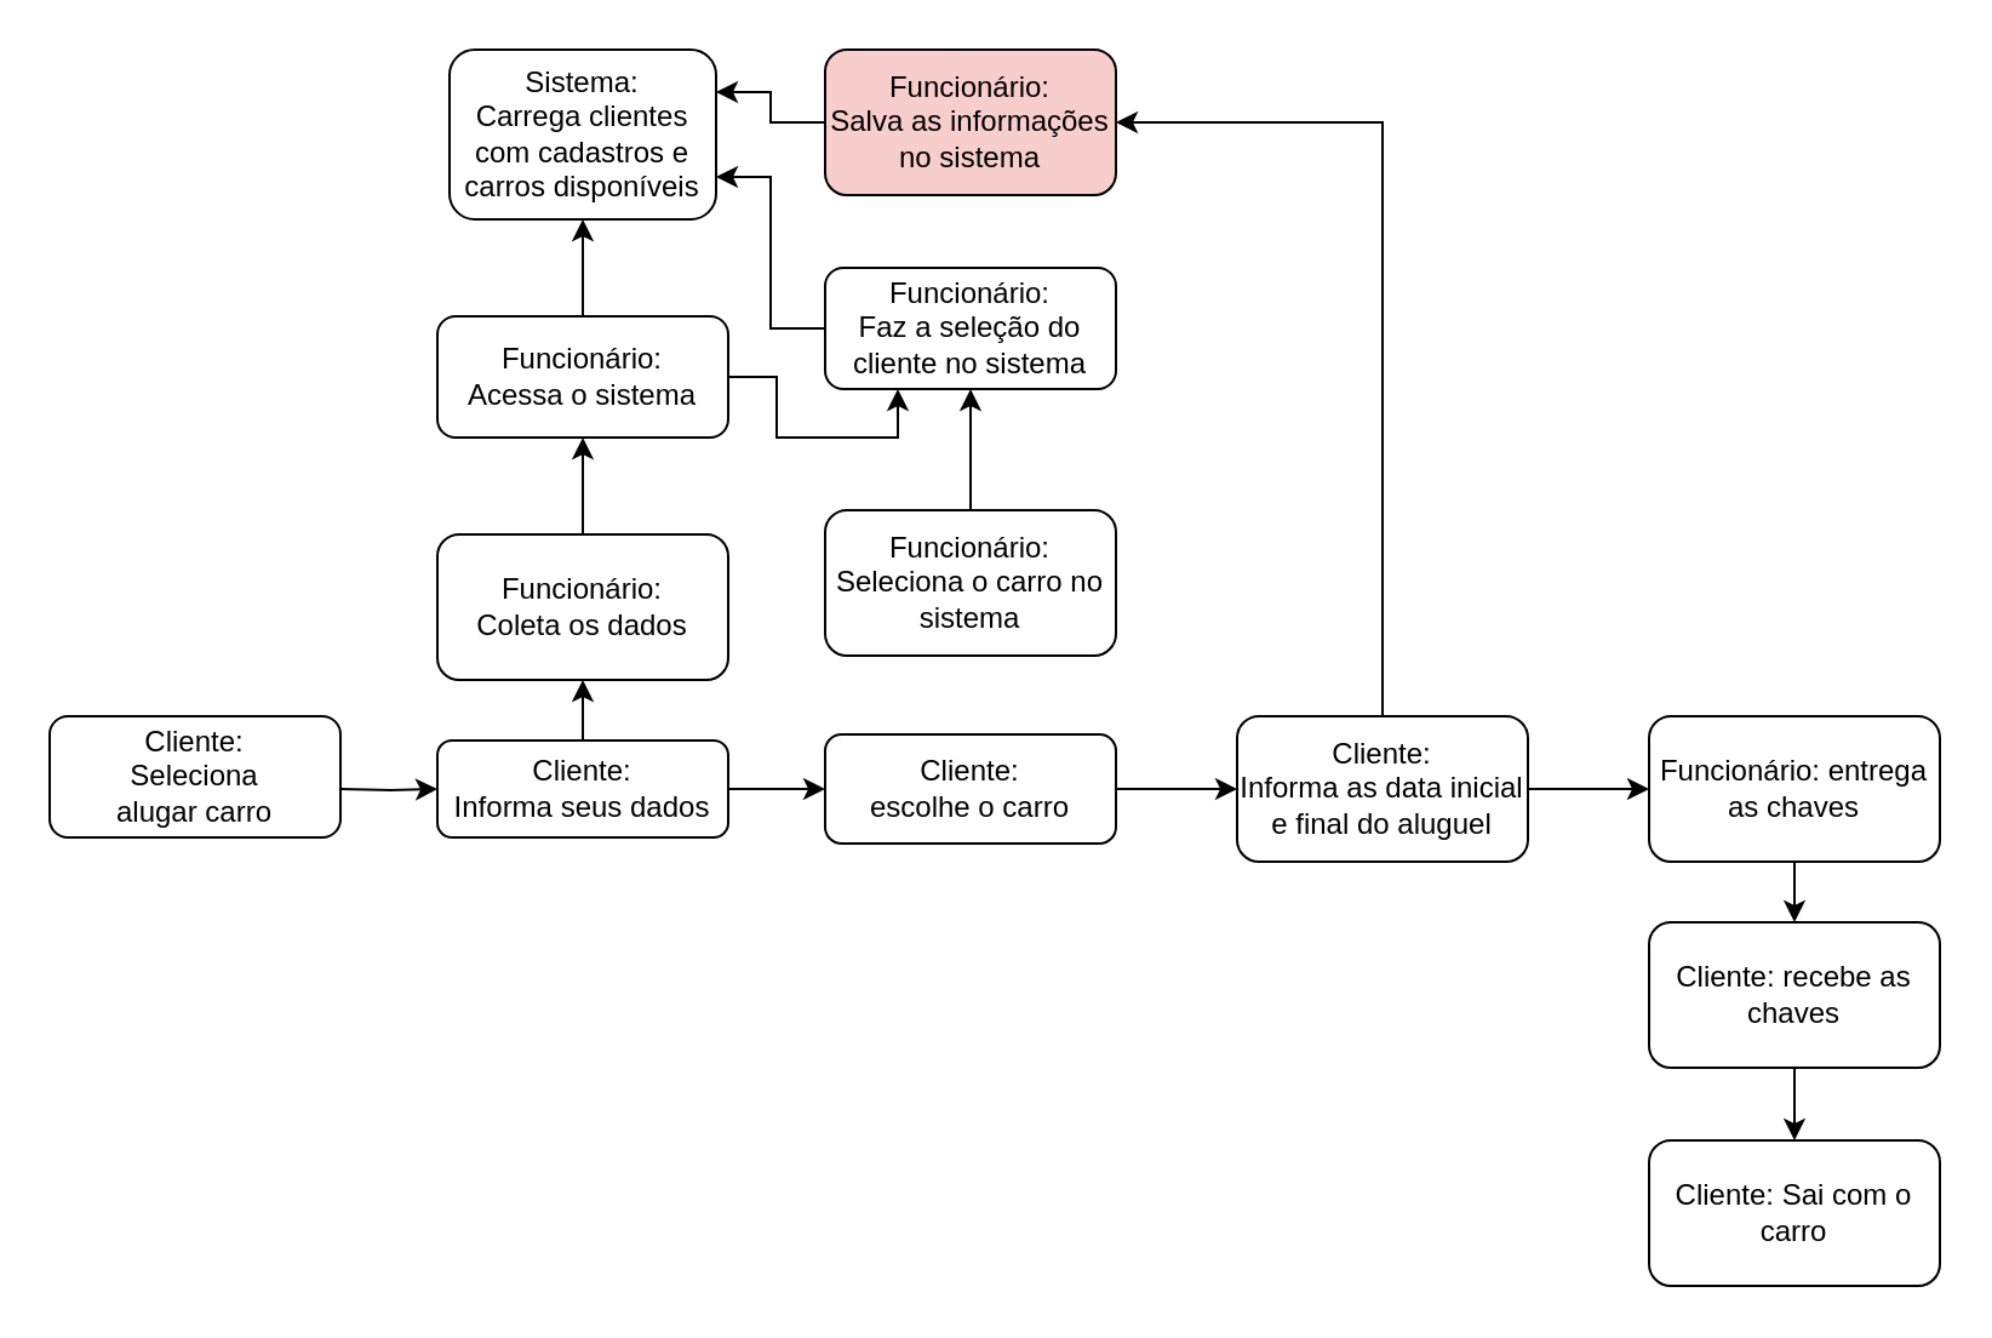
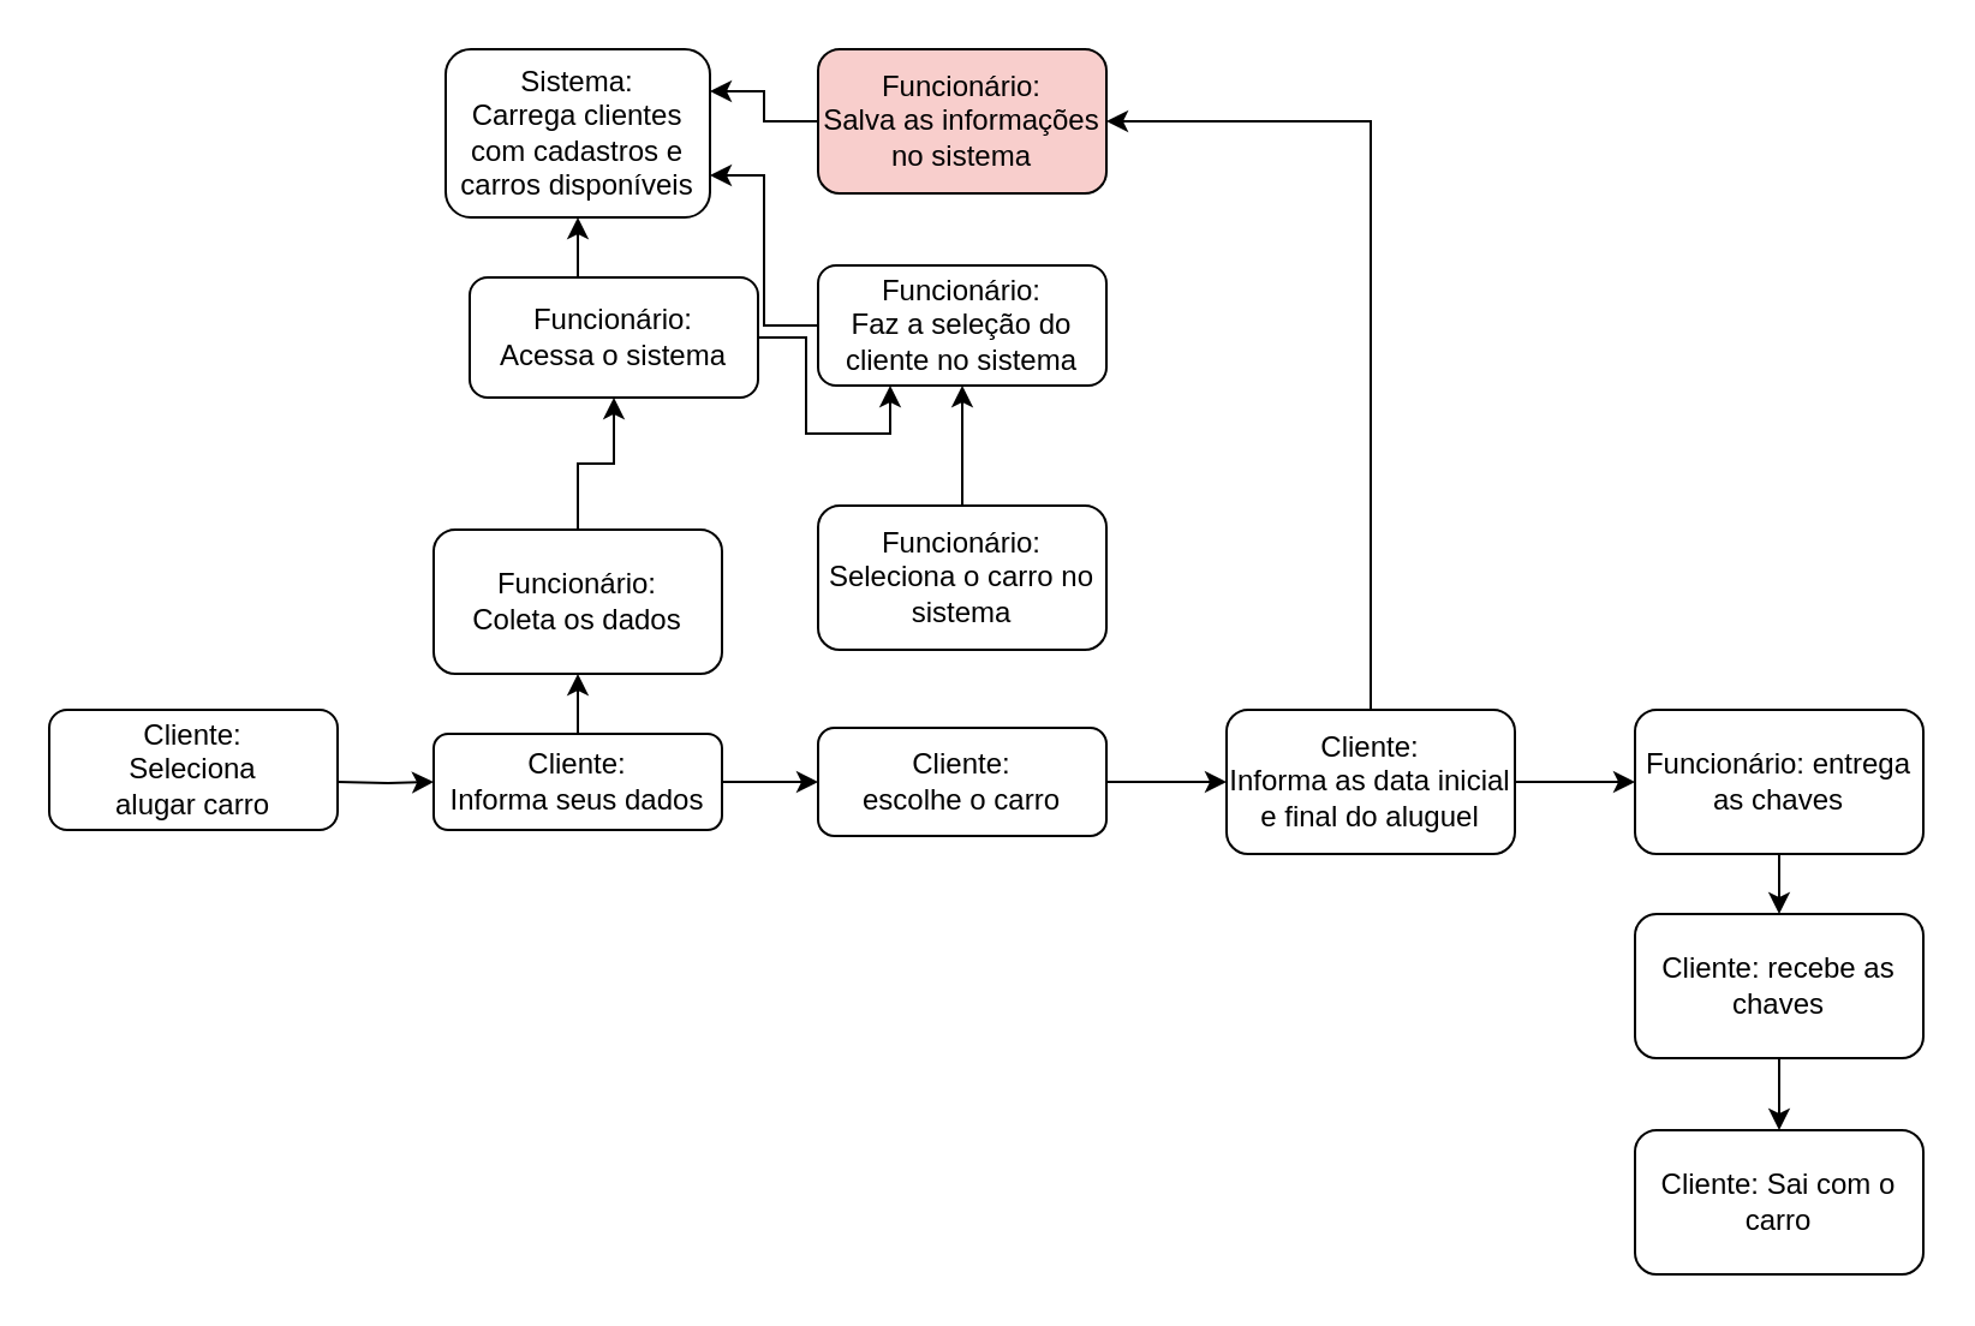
- <mxCell id="21" value="Funcionário:&lt;br&gt;Acessa o sistema" style="rounded=1;whiteSpace=wrap;html=1;" parent="1" vertex="1"><mxGeometry x="180" y="130" width="120" height="50" as="geometry" /></mxCell>
+ <mxCell id="21" value="Funcionário:&lt;br&gt;Acessa o sistema" style="rounded=1;whiteSpace=wrap;html=1;" parent="1" vertex="1"><mxGeometry x="195" y="115" width="120" height="50" as="geometry" /></mxCell>
